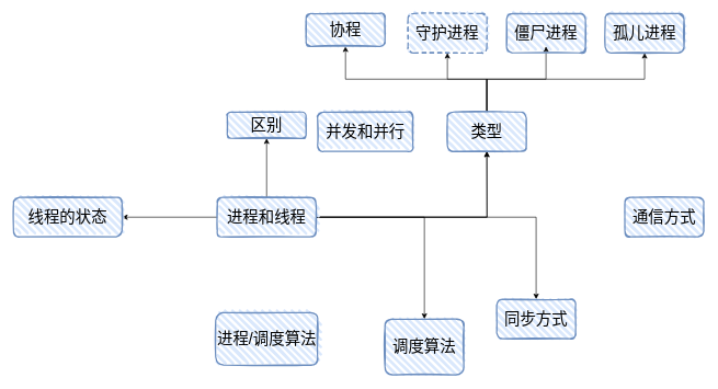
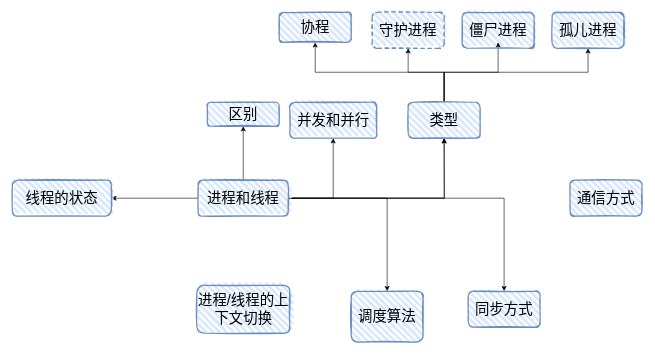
+ <mxCell id="3" value="" style="edgeStyle=orthogonalEdgeStyle;rounded=0;orthogonalLoop=1;jettySize=auto;html=1;" edge="1" parent="1" source="9" target="11"><mxGeometry relative="1" as="geometry" /></mxCell>
- <mxCell id="24" value="同步方式" style="whiteSpace=wrap;html=1;rounded=1;glass=0;sketch=1;fillWeight=4;hachureGap=8;hachureAngle=45;strokeColor=#6c8ebf;strokeWidth=2;fontFamily=Helvetica;fontSize=24;fontColor=default;fillColor=#dae8fc;" vertex="1" parent="1"><mxGeometry x="755" y="455" width="120" height="60" as="geometry" /></mxCell>
+ <mxCell id="24" value="同步方式" style="whiteSpace=wrap;html=1;rounded=1;glass=0;sketch=1;fillWeight=4;hachureGap=8;hachureAngle=45;strokeColor=#6c8ebf;strokeWidth=2;fontFamily=Helvetica;fontSize=24;fontColor=default;fillColor=#dae8fc;" vertex="1" parent="1"><mxGeometry x="780" y="485" width="120" height="60" as="geometry" /></mxCell>
- <mxCell id="12" value="进程/调度算法" style="whiteSpace=wrap;html=1;fontSize=24;fillColor=#dae8fc;strokeColor=#6c8ebf;rounded=1;glass=0;sketch=1;fillWeight=4;hachureGap=8;hachureAngle=45;strokeWidth=2;" vertex="1" parent="1"><mxGeometry x="327.5" y="475" width="155" height="80" as="geometry" /></mxCell>
+ <mxCell id="12" value="进程/线程的上下文切换" style="whiteSpace=wrap;html=1;fontSize=24;fillColor=#dae8fc;strokeColor=#6c8ebf;rounded=1;glass=0;sketch=1;fillWeight=4;hachureGap=8;hachureAngle=45;strokeWidth=2;" vertex="1" parent="1"><mxGeometry x="327.5" y="475" width="155" height="80" as="geometry" /></mxCell>
